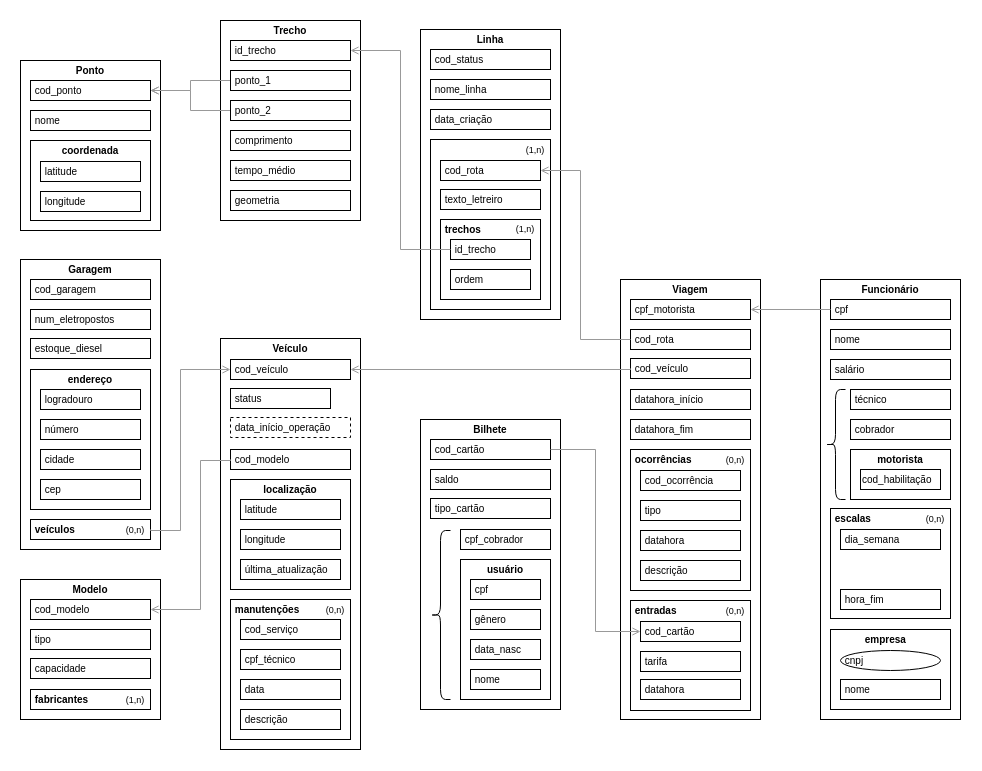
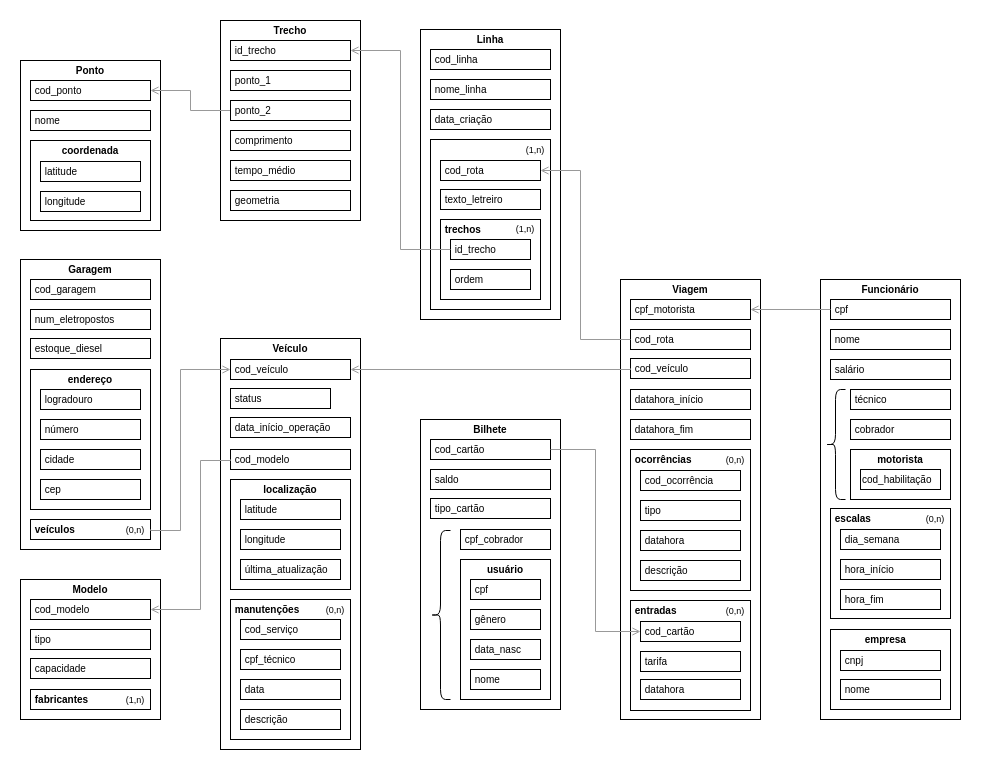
- <mxCell id="45" value="&lt;span style=&quot;font-size: 10px;&quot;&gt;&amp;nbsp;cod_status&lt;/span&gt;" style="rounded=0;whiteSpace=wrap;html=1;align=left;fillColor=none;" vertex="1" parent="1"><mxGeometry x="430" y="49" width="120" height="20" as="geometry" /></mxCell>
+ <mxCell id="45" value="&lt;span style=&quot;font-size: 10px;&quot;&gt;&amp;nbsp;cod_linha&lt;/span&gt;" style="rounded=0;whiteSpace=wrap;html=1;align=left;fillColor=none;" vertex="1" parent="1"><mxGeometry x="430" y="49" width="120" height="20" as="geometry" /></mxCell>
- <mxCell id="33" style="edgeStyle=orthogonalEdgeStyle;rounded=0;orthogonalLoop=1;jettySize=auto;html=1;entryX=1;entryY=0.5;entryDx=0;entryDy=0;endArrow=open;endFill=0;strokeColor=#999999;" edge="1" parent="1" source="34" target="26"><mxGeometry relative="1" as="geometry" /></mxCell>
- <mxCell id="90" value="&lt;span style=&quot;font-size: 10px;&quot;&gt;&amp;nbsp;data_início_operação&lt;/span&gt;" style="rounded=0;whiteSpace=wrap;html=1;align=left;fillColor=none;dashed=1;" vertex="1" parent="1"><mxGeometry x="230" y="417" width="120" height="20" as="geometry" /></mxCell>
+ <mxCell id="90" value="&lt;span style=&quot;font-size: 10px;&quot;&gt;&amp;nbsp;data_início_operação&lt;/span&gt;" style="rounded=0;whiteSpace=wrap;html=1;align=left;fillColor=none;" vertex="1" parent="1"><mxGeometry x="230" y="417" width="120" height="20" as="geometry" /></mxCell>
+ <mxCell id="17" value="&lt;span style=&quot;font-size: 10px;&quot;&gt;&amp;nbsp;hora_início&lt;/span&gt;" style="rounded=0;whiteSpace=wrap;html=1;align=left;fillColor=none;" vertex="1" parent="1"><mxGeometry x="840" y="559" width="100" height="20" as="geometry" /></mxCell>
- <mxCell id="21" value="&lt;span style=&quot;font-size: 10px;&quot;&gt;&amp;nbsp;cnpj&lt;/span&gt;" style="ellipse;whiteSpace=wrap;html=1;align=left;fillColor=none;" vertex="1" parent="1"><mxGeometry x="840" y="650" width="100" height="20" as="geometry" /></mxCell>
+ <mxCell id="21" value="&lt;span style=&quot;font-size: 10px;&quot;&gt;&amp;nbsp;cnpj&lt;/span&gt;" style="rounded=0;whiteSpace=wrap;html=1;align=left;fillColor=none;" vertex="1" parent="1"><mxGeometry x="840" y="650" width="100" height="20" as="geometry" /></mxCell>
